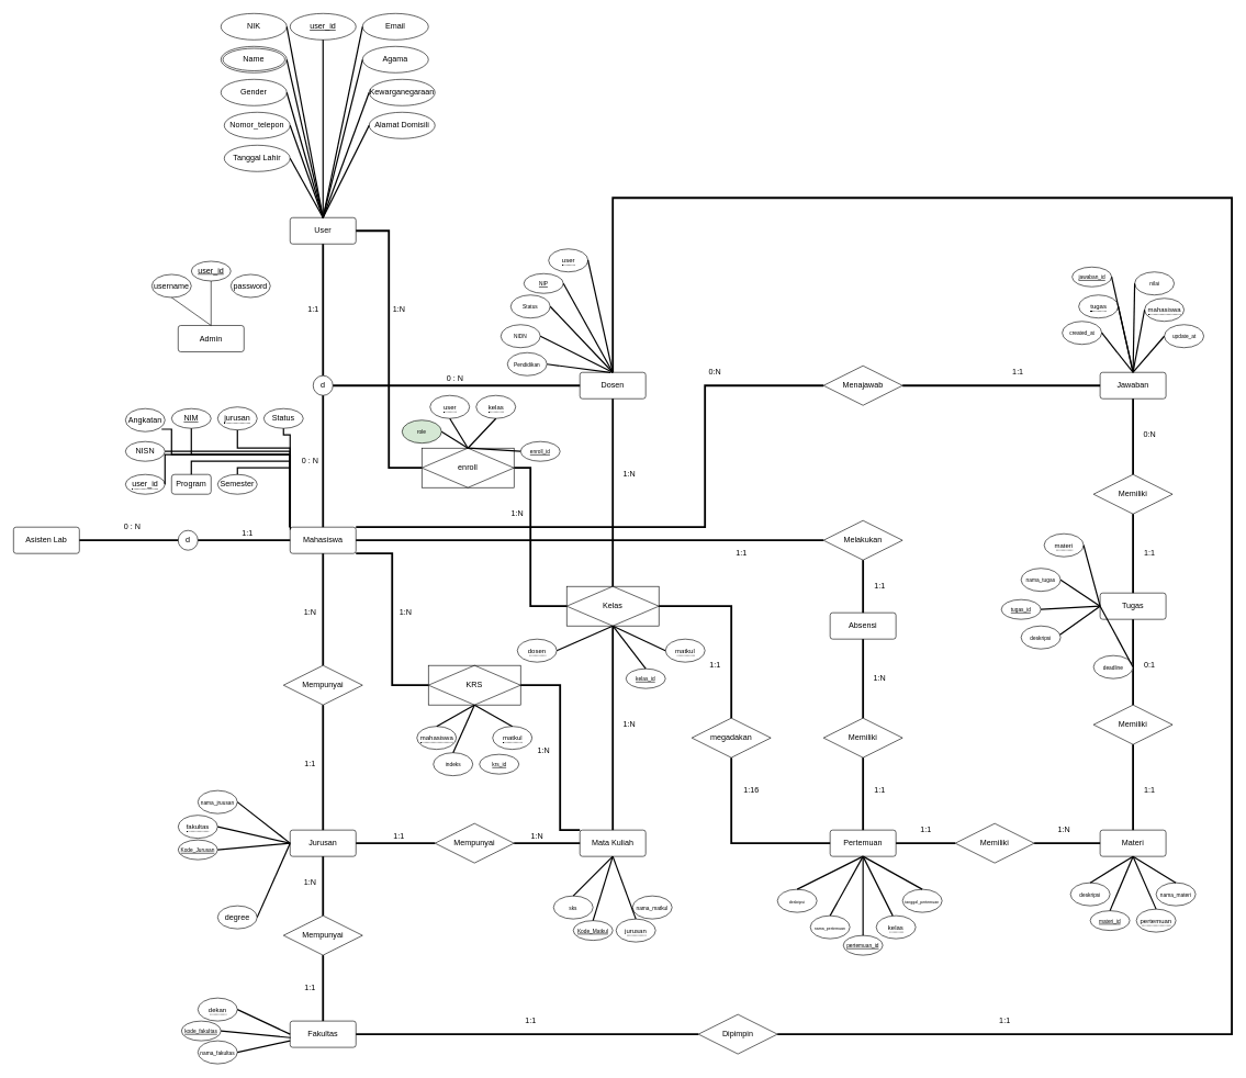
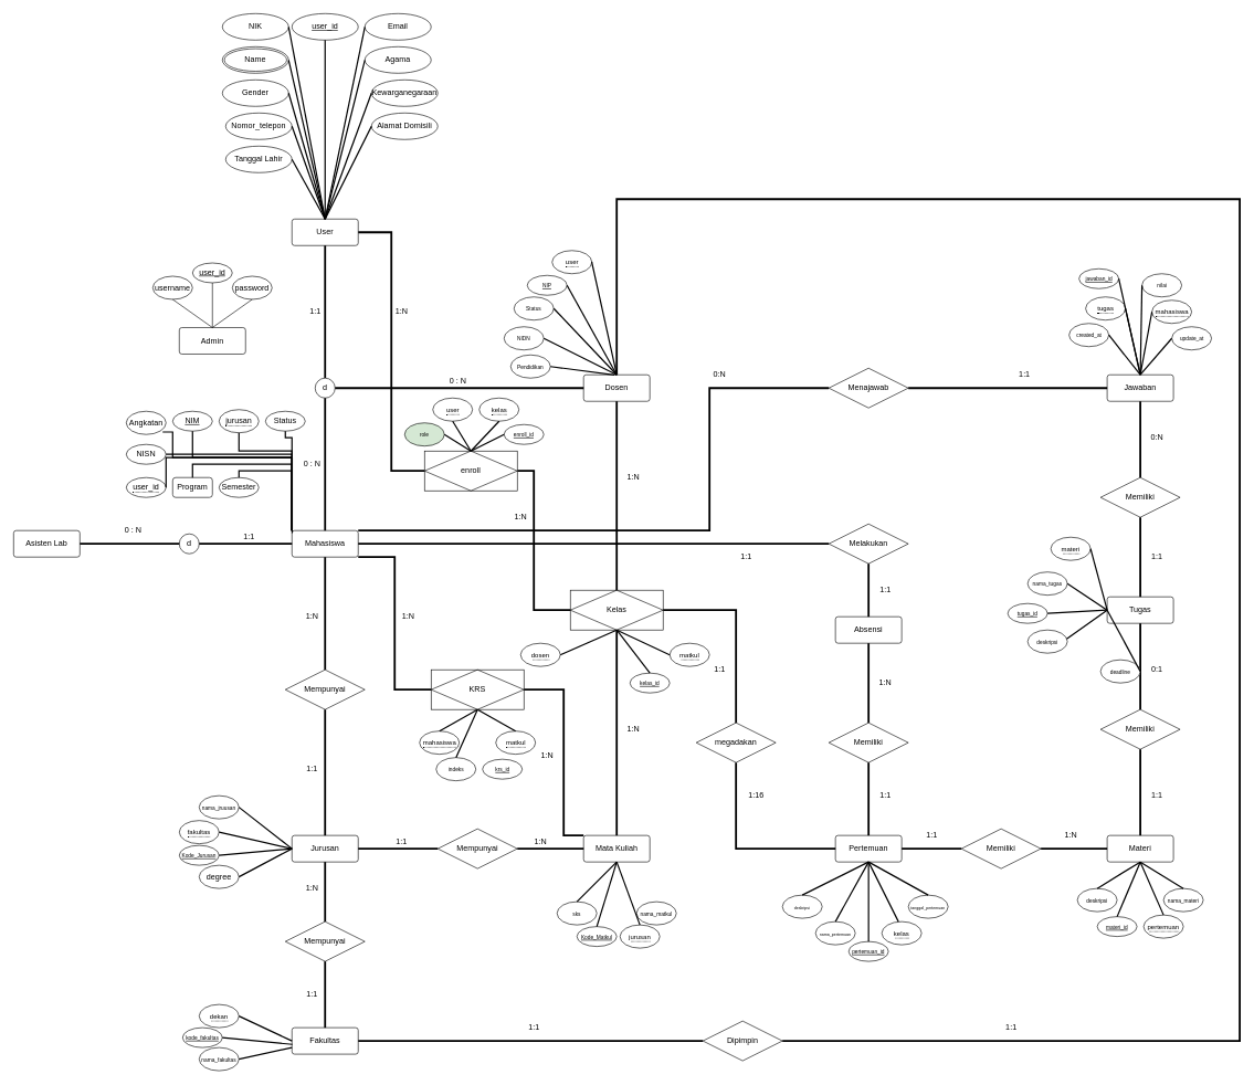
+ <mxCell id="230" value="" style="endArrow=none;html=1;rounded=0;exitX=0.5;exitY=1;exitDx=0;exitDy=0;entryX=0.5;entryY=0;entryDx=0;entryDy=0;" parent="1" source="226" target="12" edge="1"><mxGeometry relative="1" as="geometry"><mxPoint x="330" y="436.25" as="sourcePoint" /><mxPoint x="330" y="503.75" as="targetPoint" /></mxGeometry></mxCell>
- <mxCell id="209" value="&lt;font style=&quot;font-size: 8px&quot;&gt;enroll_id&lt;/font&gt;" style="ellipse;whiteSpace=wrap;html=1;align=center;fontStyle=4;strokeWidth=1;" parent="1" vertex="1"><mxGeometry x="790" y="670" width="60" height="30" as="geometry" /></mxCell>
+ <mxCell id="209" value="&lt;font style=&quot;font-size: 8px&quot;&gt;enroll_id&lt;/font&gt;" style="ellipse;whiteSpace=wrap;html=1;align=center;fontStyle=4;strokeWidth=1;" parent="1" vertex="1"><mxGeometry x="760" y="640" width="60" height="30" as="geometry" /></mxCell>
- <mxCell id="134" value="degree" style="ellipse;whiteSpace=wrap;html=1;align=center;strokeWidth=1;" parent="1" vertex="1"><mxGeometry x="330" y="1375" width="60" height="35" as="geometry" /></mxCell>
+ <mxCell id="134" value="degree" style="ellipse;whiteSpace=wrap;html=1;align=center;strokeWidth=1;" parent="1" vertex="1"><mxGeometry x="300" y="1305" width="60" height="35" as="geometry" /></mxCell>
